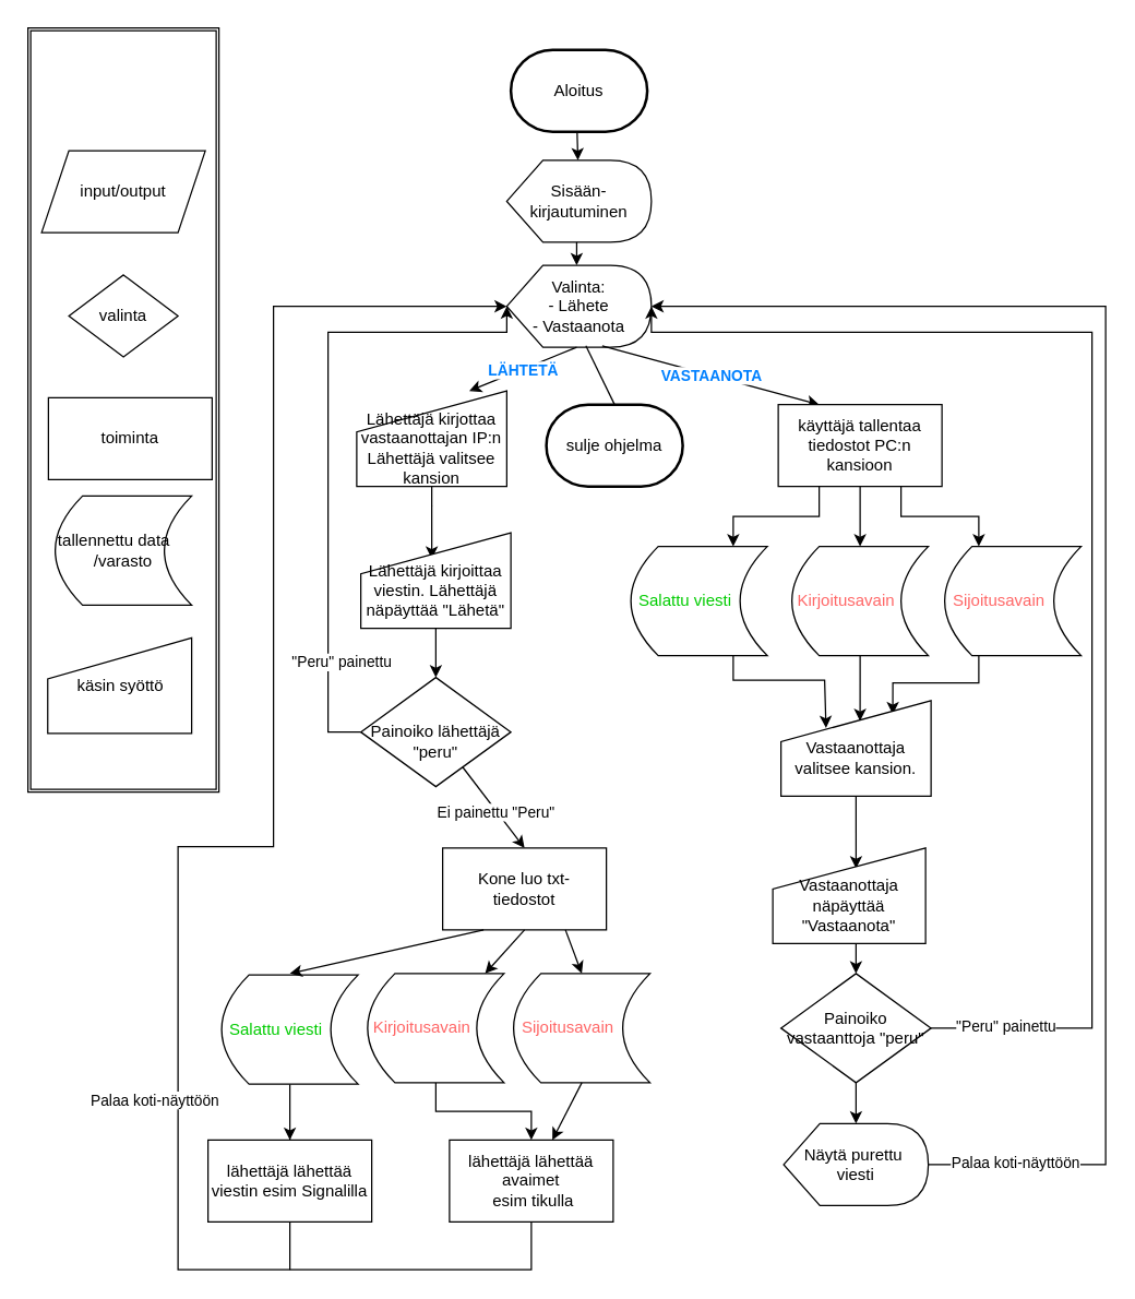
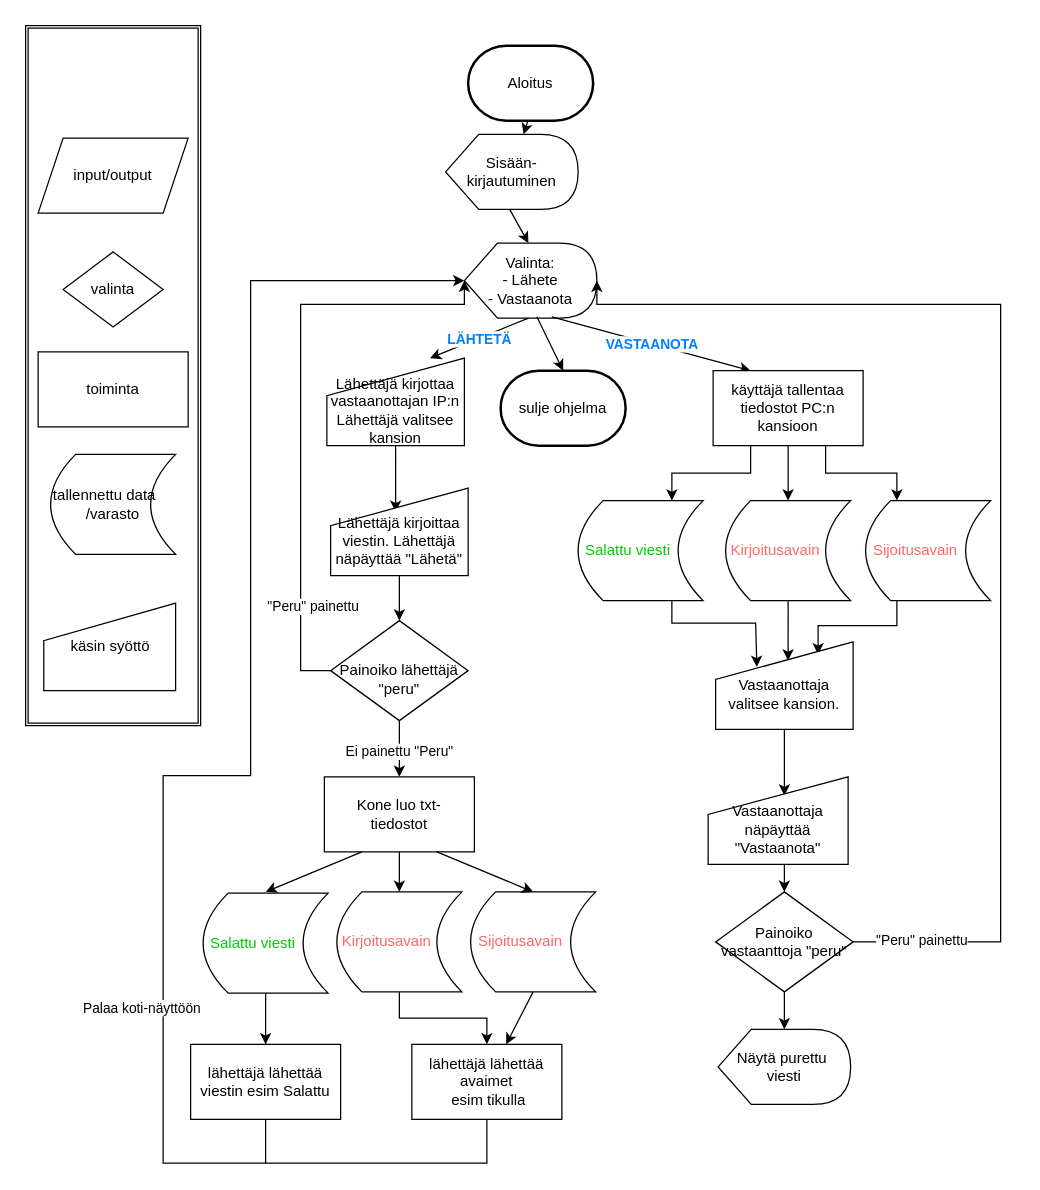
- <mxCell id="6" value="&lt;div&gt;Sisään-&lt;/div&gt;&lt;div&gt;kirjautuminen&lt;br&gt;&lt;/div&gt;" style="shape=display;whiteSpace=wrap;html=1;" parent="1" vertex="1"><mxGeometry x="371" y="117" width="106" height="60" as="geometry" /></mxCell>
+ <mxCell id="6" value="&lt;div&gt;Sisään-&lt;/div&gt;&lt;div&gt;kirjautuminen&lt;br&gt;&lt;/div&gt;" style="shape=display;whiteSpace=wrap;html=1;" parent="1" vertex="1"><mxGeometry x="356" y="107" width="106" height="60" as="geometry" /></mxCell>
- <mxCell id="65" value="" style="endArrow=none;html=1;rounded=0;exitX=0.547;exitY=0.983;exitDx=0;exitDy=0;exitPerimeter=0;entryX=0.5;entryY=0;entryDx=0;entryDy=0;entryPerimeter=0;" edge="1" parent="1" source="5" target="64"><mxGeometry width="50" height="50" relative="1" as="geometry"><mxPoint x="520" y="510" as="sourcePoint" /><mxPoint x="450" y="300" as="targetPoint" /></mxGeometry></mxCell>
+ <mxCell id="65" value="" style="endArrow=classic;html=1;rounded=0;exitX=0.547;exitY=0.983;exitDx=0;exitDy=0;exitPerimeter=0;entryX=0.5;entryY=0;entryDx=0;entryDy=0;entryPerimeter=0;" edge="1" parent="1" source="5" target="64"><mxGeometry width="50" height="50" relative="1" as="geometry"><mxPoint x="520" y="510" as="sourcePoint" /><mxPoint x="450" y="300" as="targetPoint" /></mxGeometry></mxCell>
- <mxCell id="29" value="toiminta" style="rounded=0;whiteSpace=wrap;html=1;" parent="1" vertex="1"><mxGeometry x="35" y="291" width="120" height="60" as="geometry" /></mxCell>
+ <mxCell id="29" value="toiminta" style="rounded=0;whiteSpace=wrap;html=1;" parent="1" vertex="1"><mxGeometry x="30" y="281" width="120" height="60" as="geometry" /></mxCell>
- <mxCell id="58" value="" style="endArrow=classic;html=1;rounded=0;exitX=1;exitY=0.5;exitDx=0;exitDy=0;exitPerimeter=0;entryX=1;entryY=0.5;entryDx=0;entryDy=0;entryPerimeter=0;" edge="1" parent="1" source="57" target="5"><mxGeometry relative="1" as="geometry"><mxPoint x="680" y="853" as="sourcePoint" /><mxPoint x="477" y="224" as="targetPoint" /><Array as="points"><mxPoint x="810" y="853" /><mxPoint x="810" y="224" /></Array></mxGeometry></mxCell>
- <mxCell id="59" value="Palaa koti-näyttöön" style="edgeLabel;resizable=0;html=1;align=center;verticalAlign=middle;rotation=0;" connectable="0" vertex="1" parent="58"><mxGeometry relative="1" as="geometry"><mxPoint x="-67" y="414" as="offset" /></mxGeometry></mxCell>
- <mxCell id="47" value="käsin syöttö" style="shape=manualInput;whiteSpace=wrap;html=1;" parent="1" vertex="1"><mxGeometry x="34.5" y="467" width="105.5" height="70" as="geometry" /></mxCell>
+ <mxCell id="47" value="käsin syöttö" style="shape=manualInput;whiteSpace=wrap;html=1;" parent="1" vertex="1"><mxGeometry x="34.5" y="482" width="105.5" height="70" as="geometry" /></mxCell>
- <mxCell id="20" value="&lt;div&gt;Kone luo txt-&lt;/div&gt;&lt;div&gt;tiedostot&lt;/div&gt;" style="rounded=0;whiteSpace=wrap;html=1;" parent="1" vertex="1"><mxGeometry x="324" y="621" width="120" height="60" as="geometry" /></mxCell>
+ <mxCell id="20" value="&lt;div&gt;Kone luo txt-&lt;/div&gt;&lt;div&gt;tiedostot&lt;/div&gt;" style="rounded=0;whiteSpace=wrap;html=1;" parent="1" vertex="1"><mxGeometry x="259" y="621" width="120" height="60" as="geometry" /></mxCell>
- <mxCell id="33" value="lähettäjä lähettää viestin esim Signalilla" style="whiteSpace=wrap;html=1;" parent="1" vertex="1"><mxGeometry x="152" y="835" width="120" height="60" as="geometry" /></mxCell>
+ <mxCell id="33" value="lähettäjä lähettää viestin esim Salattu" style="whiteSpace=wrap;html=1;" parent="1" vertex="1"><mxGeometry x="152" y="835" width="120" height="60" as="geometry" /></mxCell>
